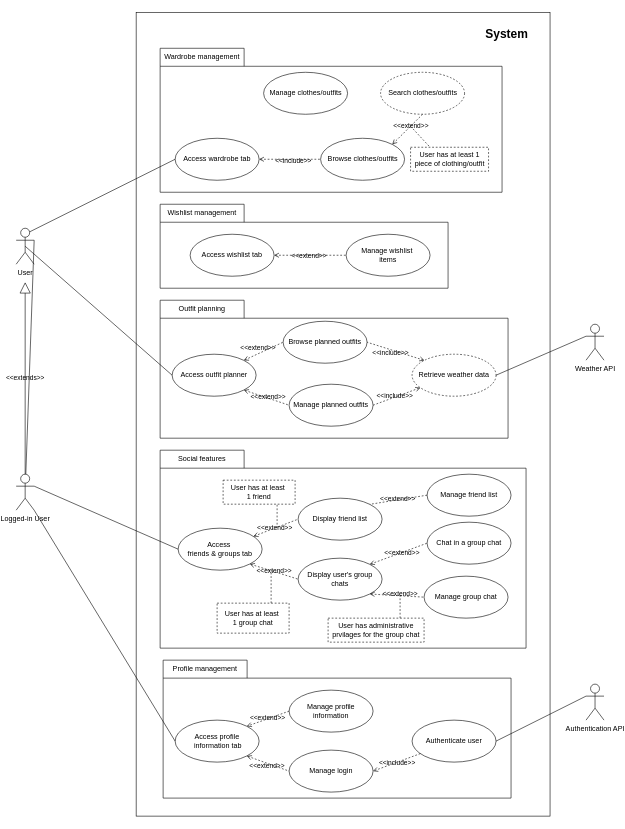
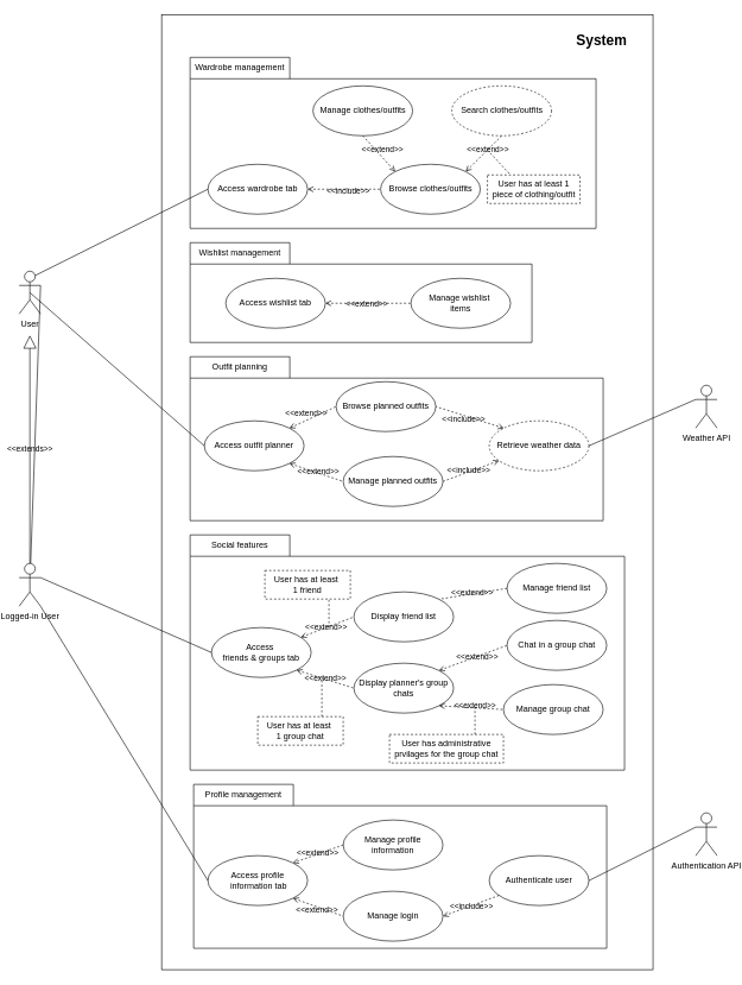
+ <mxCell id="17" value="" style="endArrow=open;dashed=1;html=1;rounded=0;entryX=0;entryY=0;entryDx=0;entryDy=0;exitX=0.5;exitY=1;exitDx=0;exitDy=0;startArrow=none;startFill=0;endFill=0;" parent="1" source="9" target="10" edge="1"><mxGeometry width="50" height="50" relative="1" as="geometry"><mxPoint x="452.5" y="400" as="sourcePoint" /><mxPoint x="502.5" y="350" as="targetPoint" /></mxGeometry></mxCell>
+ <mxCell id="18" value="&amp;lt;&amp;lt;extend&amp;gt;&amp;gt;" style="edgeLabel;html=1;align=center;verticalAlign=middle;resizable=0;points=[];labelBackgroundColor=none;" parent="17" connectable="0" vertex="1"><mxGeometry x="0.214" y="1" relative="1" as="geometry"><mxPoint x="-1" y="-10" as="offset" /></mxGeometry></mxCell>
- <mxCell id="28" value="Display user's group chats" style="ellipse;whiteSpace=wrap;html=1;" parent="1" vertex="1"><mxGeometry x="490" y="930" width="140" height="70" as="geometry" /></mxCell>
+ <mxCell id="28" value="Display planner's group chats" style="ellipse;whiteSpace=wrap;html=1;" parent="1" vertex="1"><mxGeometry x="490" y="930" width="140" height="70" as="geometry" /></mxCell>
- <mxCell id="76" value="&lt;div&gt;User has at least&amp;nbsp;&lt;/div&gt;&lt;div&gt;1 group chat&lt;/div&gt;" style="rounded=0;whiteSpace=wrap;html=1;dashed=1;" parent="1" vertex="1"><mxGeometry x="355" y="1005" width="120" height="50" as="geometry" /></mxCell>
+ <mxCell id="76" value="&lt;div&gt;User has at least&amp;nbsp;&lt;/div&gt;&lt;div&gt;1 group chat&lt;/div&gt;" style="rounded=0;whiteSpace=wrap;html=1;dashed=1;" parent="1" vertex="1"><mxGeometry x="355" y="1005" width="120" height="40" as="geometry" /></mxCell>
